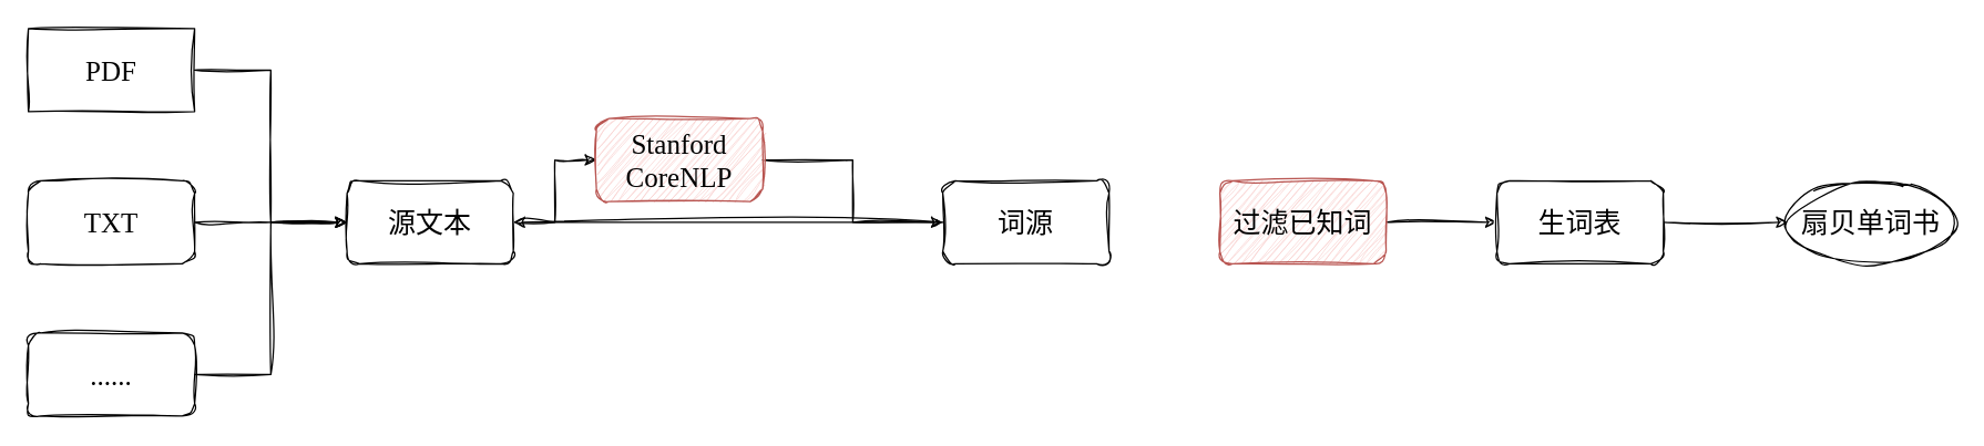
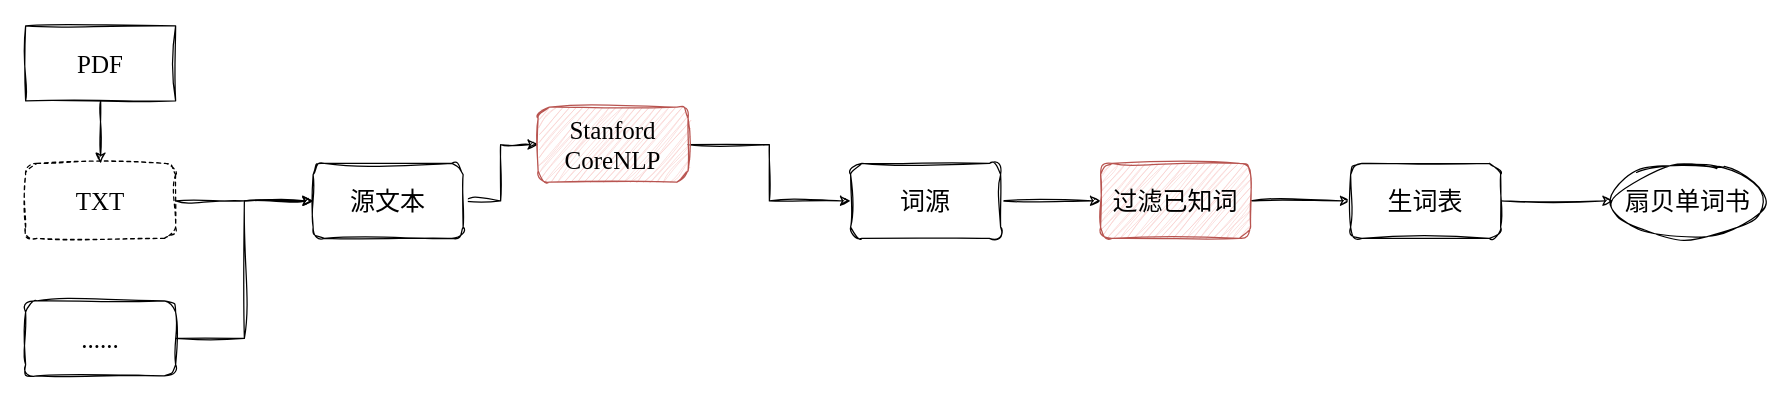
- <mxCell id="4" style="edgeStyle=orthogonalEdgeStyle;rounded=0;sketch=1;hachureGap=4;jiggle=2;curveFitting=1;orthogonalLoop=1;jettySize=auto;html=1;entryX=0;entryY=0.5;entryDx=0;entryDy=0;fontFamily=Architects Daughter;fontSource=https%3A%2F%2Ffonts.googleapis.com%2Fcss%3Ffamily%3DArchitects%2BDaughter;fontSize=16;" edge="1" parent="1" source="5" target="3"><mxGeometry relative="1" as="geometry" /></mxCell>
+ <mxCell id="4" style="edgeStyle=orthogonalEdgeStyle;rounded=0;sketch=1;hachureGap=4;jiggle=2;curveFitting=1;orthogonalLoop=1;jettySize=auto;html=1;fontFamily=Architects Daughter;fontSource=https%3A%2F%2Ffonts.googleapis.com%2Fcss%3Ffamily%3DArchitects%2BDaughter;fontSize=16;" edge="1" parent="1" source="5" target="7"><mxGeometry relative="1" as="geometry" /></mxCell>
- <mxCell id="7" value="TXT" style="rounded=1;whiteSpace=wrap;html=1;sketch=1;hachureGap=4;jiggle=2;curveFitting=1;fontFamily=Architects Daughter;fontSource=https%3A%2F%2Ffonts.googleapis.com%2Fcss%3Ffamily%3DArchitects%2BDaughter;fontSize=20;" vertex="1" parent="1"><mxGeometry x="20" y="130" width="120" height="60" as="geometry" /></mxCell>
+ <mxCell id="7" value="TXT" style="rounded=1;whiteSpace=wrap;html=1;sketch=1;hachureGap=4;jiggle=2;curveFitting=1;fontFamily=Architects Daughter;fontSource=https%3A%2F%2Ffonts.googleapis.com%2Fcss%3Ffamily%3DArchitects%2BDaughter;fontSize=20;dashed=1;" vertex="1" parent="1"><mxGeometry x="20" y="130" width="120" height="60" as="geometry" /></mxCell>
- <mxCell id="10" value="" style="edgeStyle=orthogonalEdgeStyle;rounded=0;sketch=1;hachureGap=4;jiggle=2;curveFitting=1;orthogonalLoop=1;jettySize=auto;html=1;fontFamily=Architects Daughter;fontSource=https%3A%2F%2Ffonts.googleapis.com%2Fcss%3Ffamily%3DArchitects%2BDaughter;fontSize=16;" edge="1" parent="1" source="11" target="3"><mxGeometry relative="1" as="geometry" /></mxCell>
+ <mxCell id="10" value="" style="edgeStyle=orthogonalEdgeStyle;rounded=0;sketch=1;hachureGap=4;jiggle=2;curveFitting=1;orthogonalLoop=1;jettySize=auto;html=1;fontFamily=Architects Daughter;fontSource=https%3A%2F%2Ffonts.googleapis.com%2Fcss%3Ffamily%3DArchitects%2BDaughter;fontSize=16;" edge="1" parent="1" source="11" target="15"><mxGeometry relative="1" as="geometry" /></mxCell>
